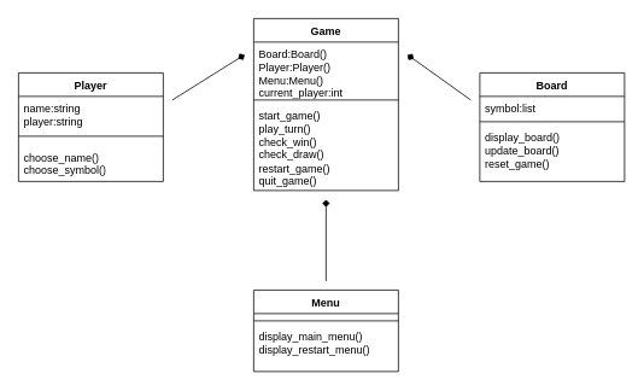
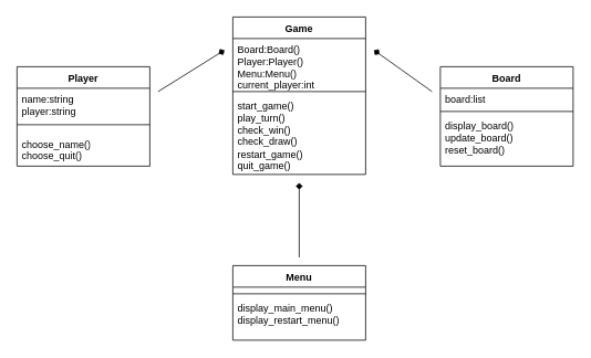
- <mxCell id="7" value="&lt;div&gt;symbol:list&lt;/div&gt;&lt;div&gt;&lt;br&gt;&lt;/div&gt;" style="text;strokeColor=none;fillColor=none;align=left;verticalAlign=top;spacingLeft=4;spacingRight=4;overflow=hidden;rotatable=0;points=[[0,0.5],[1,0.5]];portConstraint=eastwest;whiteSpace=wrap;html=1;" vertex="1" parent="6"><mxGeometry y="26" width="160" height="24" as="geometry" /></mxCell>
+ <mxCell id="7" value="&lt;div&gt;board:list&lt;/div&gt;&lt;div&gt;&lt;br&gt;&lt;/div&gt;" style="text;strokeColor=none;fillColor=none;align=left;verticalAlign=top;spacingLeft=4;spacingRight=4;overflow=hidden;rotatable=0;points=[[0,0.5],[1,0.5]];portConstraint=eastwest;whiteSpace=wrap;html=1;" vertex="1" parent="6"><mxGeometry y="26" width="160" height="24" as="geometry" /></mxCell>
- <mxCell id="9" value="&lt;div&gt;display_board()&lt;/div&gt;&lt;div&gt;update_board()&lt;br&gt;&lt;/div&gt;&lt;div&gt;reset_game()&lt;/div&gt;&lt;div&gt;&lt;br&gt;&lt;/div&gt;" style="text;strokeColor=none;fillColor=none;align=left;verticalAlign=top;spacingLeft=4;spacingRight=4;overflow=hidden;rotatable=0;points=[[0,0.5],[1,0.5]];portConstraint=eastwest;whiteSpace=wrap;html=1;" vertex="1" parent="6"><mxGeometry y="58" width="160" height="62" as="geometry" /></mxCell>
+ <mxCell id="9" value="&lt;div&gt;display_board()&lt;/div&gt;&lt;div&gt;update_board()&lt;br&gt;&lt;/div&gt;&lt;div&gt;reset_board()&lt;/div&gt;&lt;div&gt;&lt;br&gt;&lt;/div&gt;" style="text;strokeColor=none;fillColor=none;align=left;verticalAlign=top;spacingLeft=4;spacingRight=4;overflow=hidden;rotatable=0;points=[[0,0.5],[1,0.5]];portConstraint=eastwest;whiteSpace=wrap;html=1;" vertex="1" parent="6"><mxGeometry y="58" width="160" height="62" as="geometry" /></mxCell>
- <mxCell id="5" value="&lt;div&gt;choose_name()&lt;/div&gt;&lt;div&gt;choose_symbol()&lt;br&gt;&lt;/div&gt;" style="text;strokeColor=none;fillColor=none;align=left;verticalAlign=top;spacingLeft=4;spacingRight=4;overflow=hidden;rotatable=0;points=[[0,0.5],[1,0.5]];portConstraint=eastwest;whiteSpace=wrap;html=1;" vertex="1" parent="2"><mxGeometry y="80" width="160" height="40" as="geometry" /></mxCell>
+ <mxCell id="5" value="&lt;div&gt;choose_name()&lt;/div&gt;&lt;div&gt;choose_quit()&lt;br&gt;&lt;/div&gt;" style="text;strokeColor=none;fillColor=none;align=left;verticalAlign=top;spacingLeft=4;spacingRight=4;overflow=hidden;rotatable=0;points=[[0,0.5],[1,0.5]];portConstraint=eastwest;whiteSpace=wrap;html=1;" vertex="1" parent="2"><mxGeometry y="80" width="160" height="40" as="geometry" /></mxCell>
